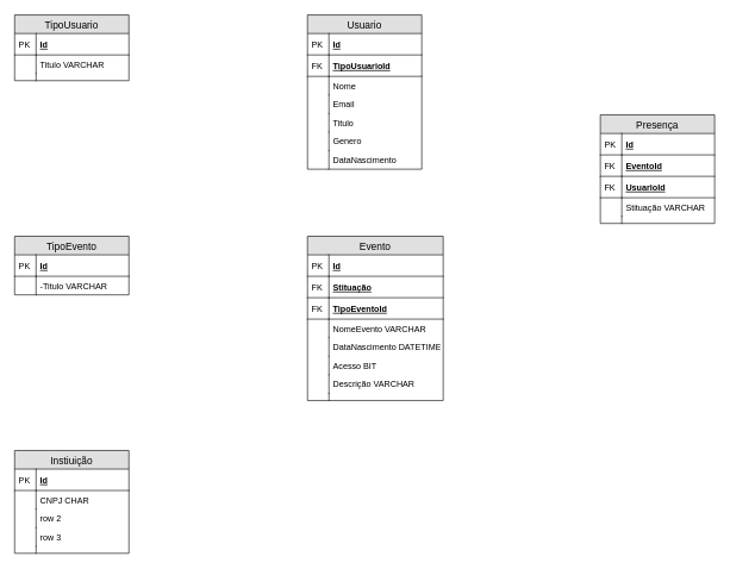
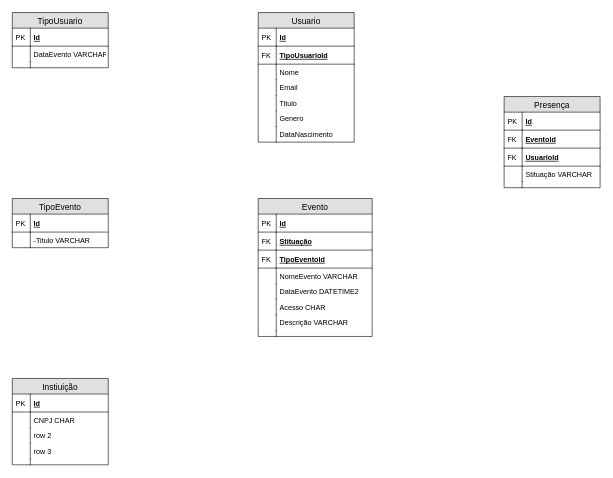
- <mxCell id="5" value="Titulo VARCHAR" style="shape=partialRectangle;top=0;left=0;right=0;bottom=0;align=left;verticalAlign=top;fillColor=none;spacingLeft=34;spacingRight=4;overflow=hidden;rotatable=0;points=[[0,0.5],[1,0.5]];portConstraint=eastwest;dropTarget=0;fontSize=12;" vertex="1" parent="2"><mxGeometry y="56" width="160" height="26" as="geometry" /></mxCell>
+ <mxCell id="5" value="DataEvento VARCHAR" style="shape=partialRectangle;top=0;left=0;right=0;bottom=0;align=left;verticalAlign=top;fillColor=none;spacingLeft=34;spacingRight=4;overflow=hidden;rotatable=0;points=[[0,0.5],[1,0.5]];portConstraint=eastwest;dropTarget=0;fontSize=12;" vertex="1" parent="2"><mxGeometry y="56" width="160" height="26" as="geometry" /></mxCell>
- <mxCell id="23" value="DataNascimento DATETIME2" style="shape=partialRectangle;top=0;left=0;right=0;bottom=0;align=left;verticalAlign=top;fillColor=none;spacingLeft=34;spacingRight=4;overflow=hidden;rotatable=0;points=[[0,0.5],[1,0.5]];portConstraint=eastwest;dropTarget=0;fontSize=12;" vertex="1" parent="14"><mxGeometry y="142" width="190" height="26" as="geometry" /></mxCell>
+ <mxCell id="23" value="DataEvento DATETIME2" style="shape=partialRectangle;top=0;left=0;right=0;bottom=0;align=left;verticalAlign=top;fillColor=none;spacingLeft=34;spacingRight=4;overflow=hidden;rotatable=0;points=[[0,0.5],[1,0.5]];portConstraint=eastwest;dropTarget=0;fontSize=12;" vertex="1" parent="14"><mxGeometry y="142" width="190" height="26" as="geometry" /></mxCell>
- <mxCell id="25" value="Acesso BIT" style="shape=partialRectangle;top=0;left=0;right=0;bottom=0;align=left;verticalAlign=top;fillColor=none;spacingLeft=34;spacingRight=4;overflow=hidden;rotatable=0;points=[[0,0.5],[1,0.5]];portConstraint=eastwest;dropTarget=0;fontSize=12;" vertex="1" parent="14"><mxGeometry y="168" width="190" height="26" as="geometry" /></mxCell>
+ <mxCell id="25" value="Acesso CHAR" style="shape=partialRectangle;top=0;left=0;right=0;bottom=0;align=left;verticalAlign=top;fillColor=none;spacingLeft=34;spacingRight=4;overflow=hidden;rotatable=0;points=[[0,0.5],[1,0.5]];portConstraint=eastwest;dropTarget=0;fontSize=12;" vertex="1" parent="14"><mxGeometry y="168" width="190" height="26" as="geometry" /></mxCell>
